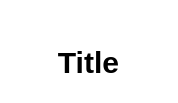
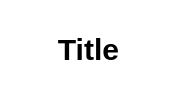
- <mxCell id="2" value="Title" style="text;strokeColor=none;fillColor=none;html=1;fontSize=24;fontStyle=1;verticalAlign=middle;align=center;" vertex="1" parent="1"><mxGeometry x="20" y="30" width="100" height="40" as="geometry" /></mxCell>
+ <mxCell id="2" value="Title" style="text;strokeColor=none;fillColor=none;html=1;fontSize=24;fontStyle=1;verticalAlign=middle;align=center;" vertex="1" parent="1"><mxGeometry x="20" y="20" width="100" height="40" as="geometry" /></mxCell>
